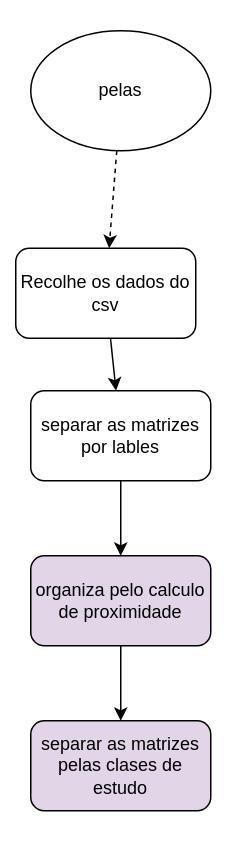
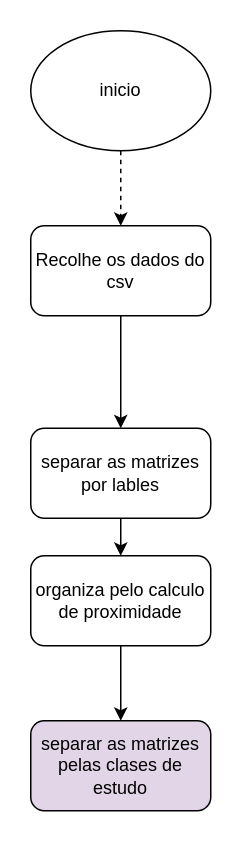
- <mxCell id="3" value="pelas" style="ellipse;whiteSpace=wrap;html=1;" vertex="1" parent="1"><mxGeometry x="20" y="20" width="120" height="80" as="geometry" /></mxCell>
+ <mxCell id="3" value="inicio" style="ellipse;whiteSpace=wrap;html=1;" vertex="1" parent="1"><mxGeometry x="20" y="20" width="120" height="80" as="geometry" /></mxCell>
- <mxCell id="5" value="Recolhe os dados do csv" style="rounded=1;whiteSpace=wrap;html=1;" vertex="1" parent="1"><mxGeometry x="10" y="165" width="120" height="60" as="geometry" /></mxCell>
+ <mxCell id="5" value="Recolhe os dados do csv" style="rounded=1;whiteSpace=wrap;html=1;" vertex="1" parent="1"><mxGeometry x="20" y="150" width="120" height="60" as="geometry" /></mxCell>
- <mxCell id="7" value="separar as matrizes por lables" style="rounded=1;whiteSpace=wrap;html=1;" vertex="1" parent="1"><mxGeometry x="20" y="260" width="120" height="60" as="geometry" /></mxCell>
+ <mxCell id="7" value="separar as matrizes por lables" style="rounded=1;whiteSpace=wrap;html=1;" vertex="1" parent="1"><mxGeometry x="20" y="285" width="120" height="60" as="geometry" /></mxCell>
- <mxCell id="9" value="organiza pelo calculo de proximidade" style="rounded=1;whiteSpace=wrap;html=1;fillColor=#e1d5e7;" vertex="1" parent="1"><mxGeometry x="20" y="370" width="120" height="60" as="geometry" /></mxCell>
+ <mxCell id="9" value="organiza pelo calculo de proximidade" style="rounded=1;whiteSpace=wrap;html=1;" vertex="1" parent="1"><mxGeometry x="20" y="370" width="120" height="60" as="geometry" /></mxCell>
